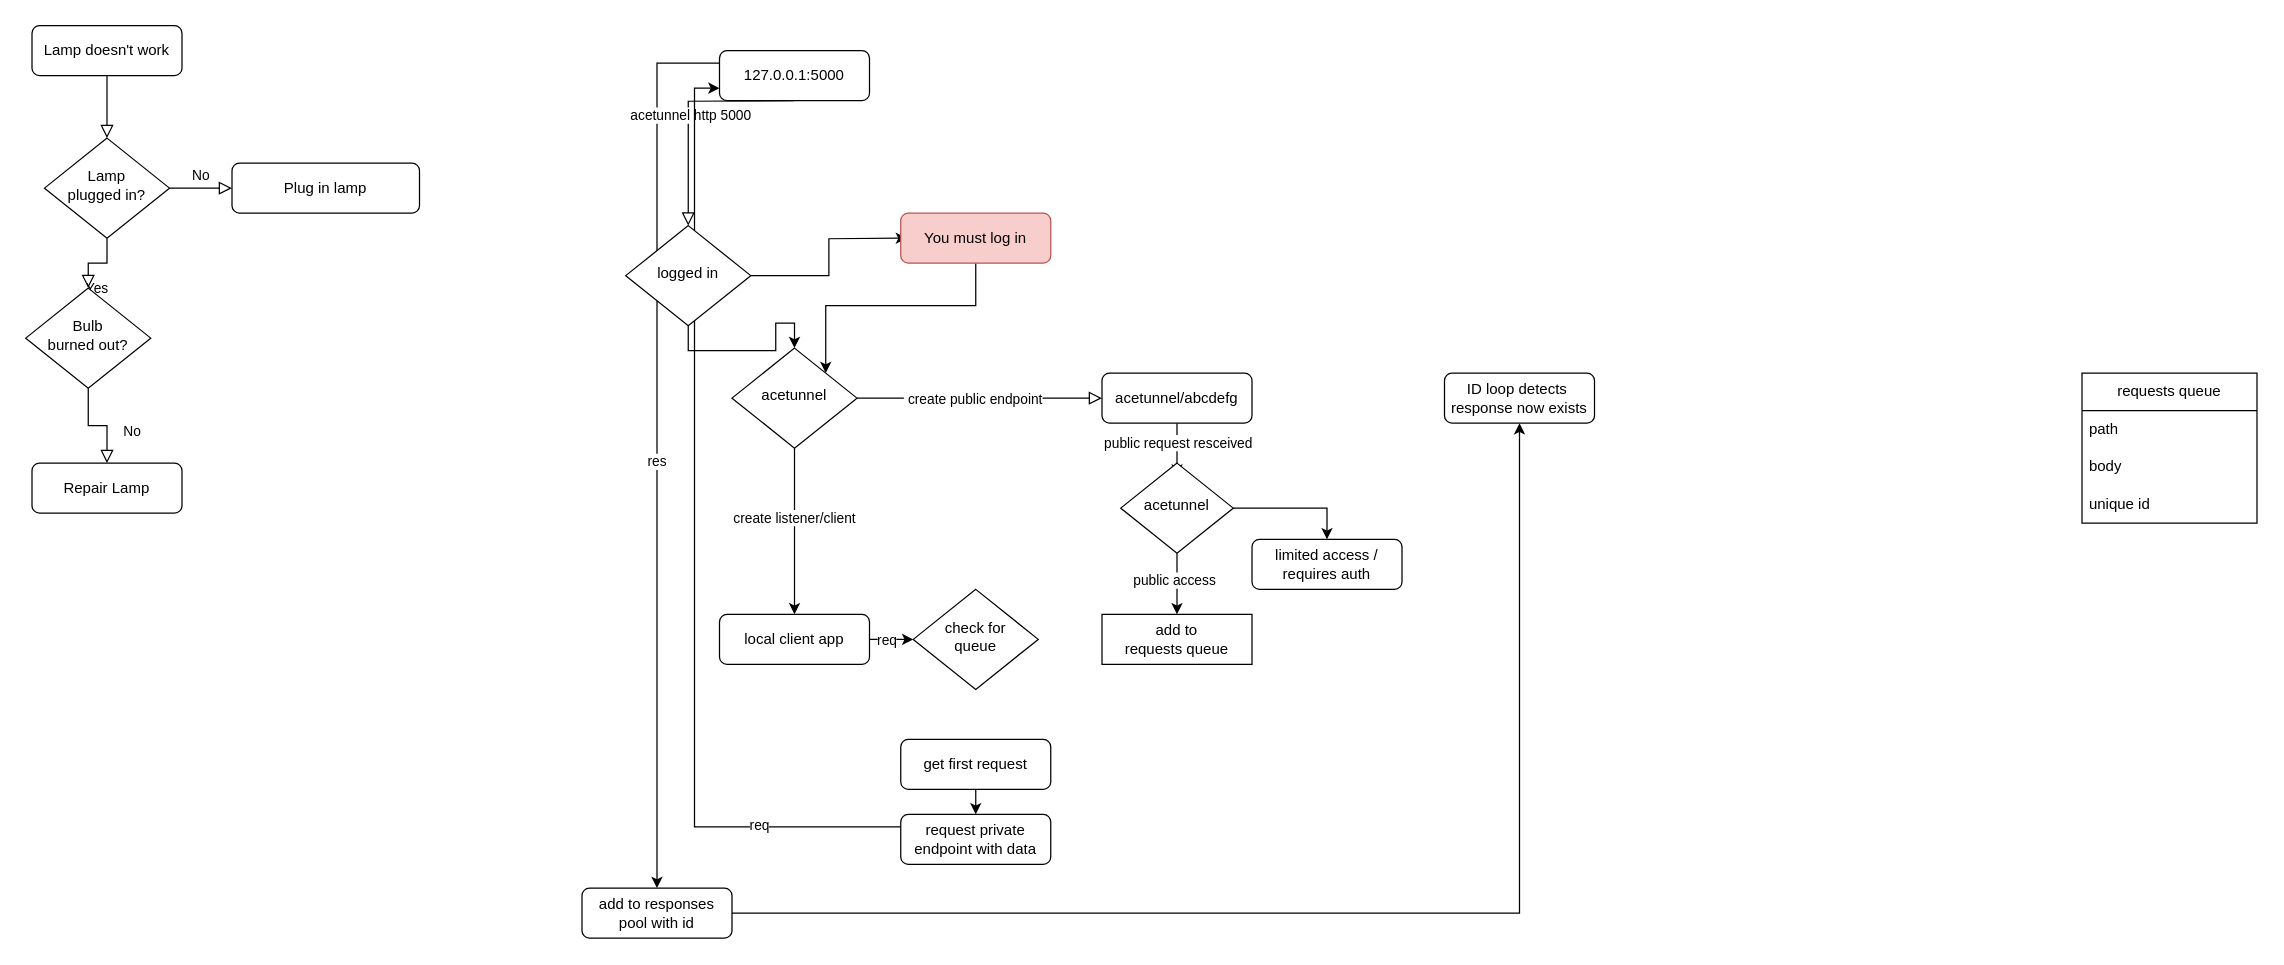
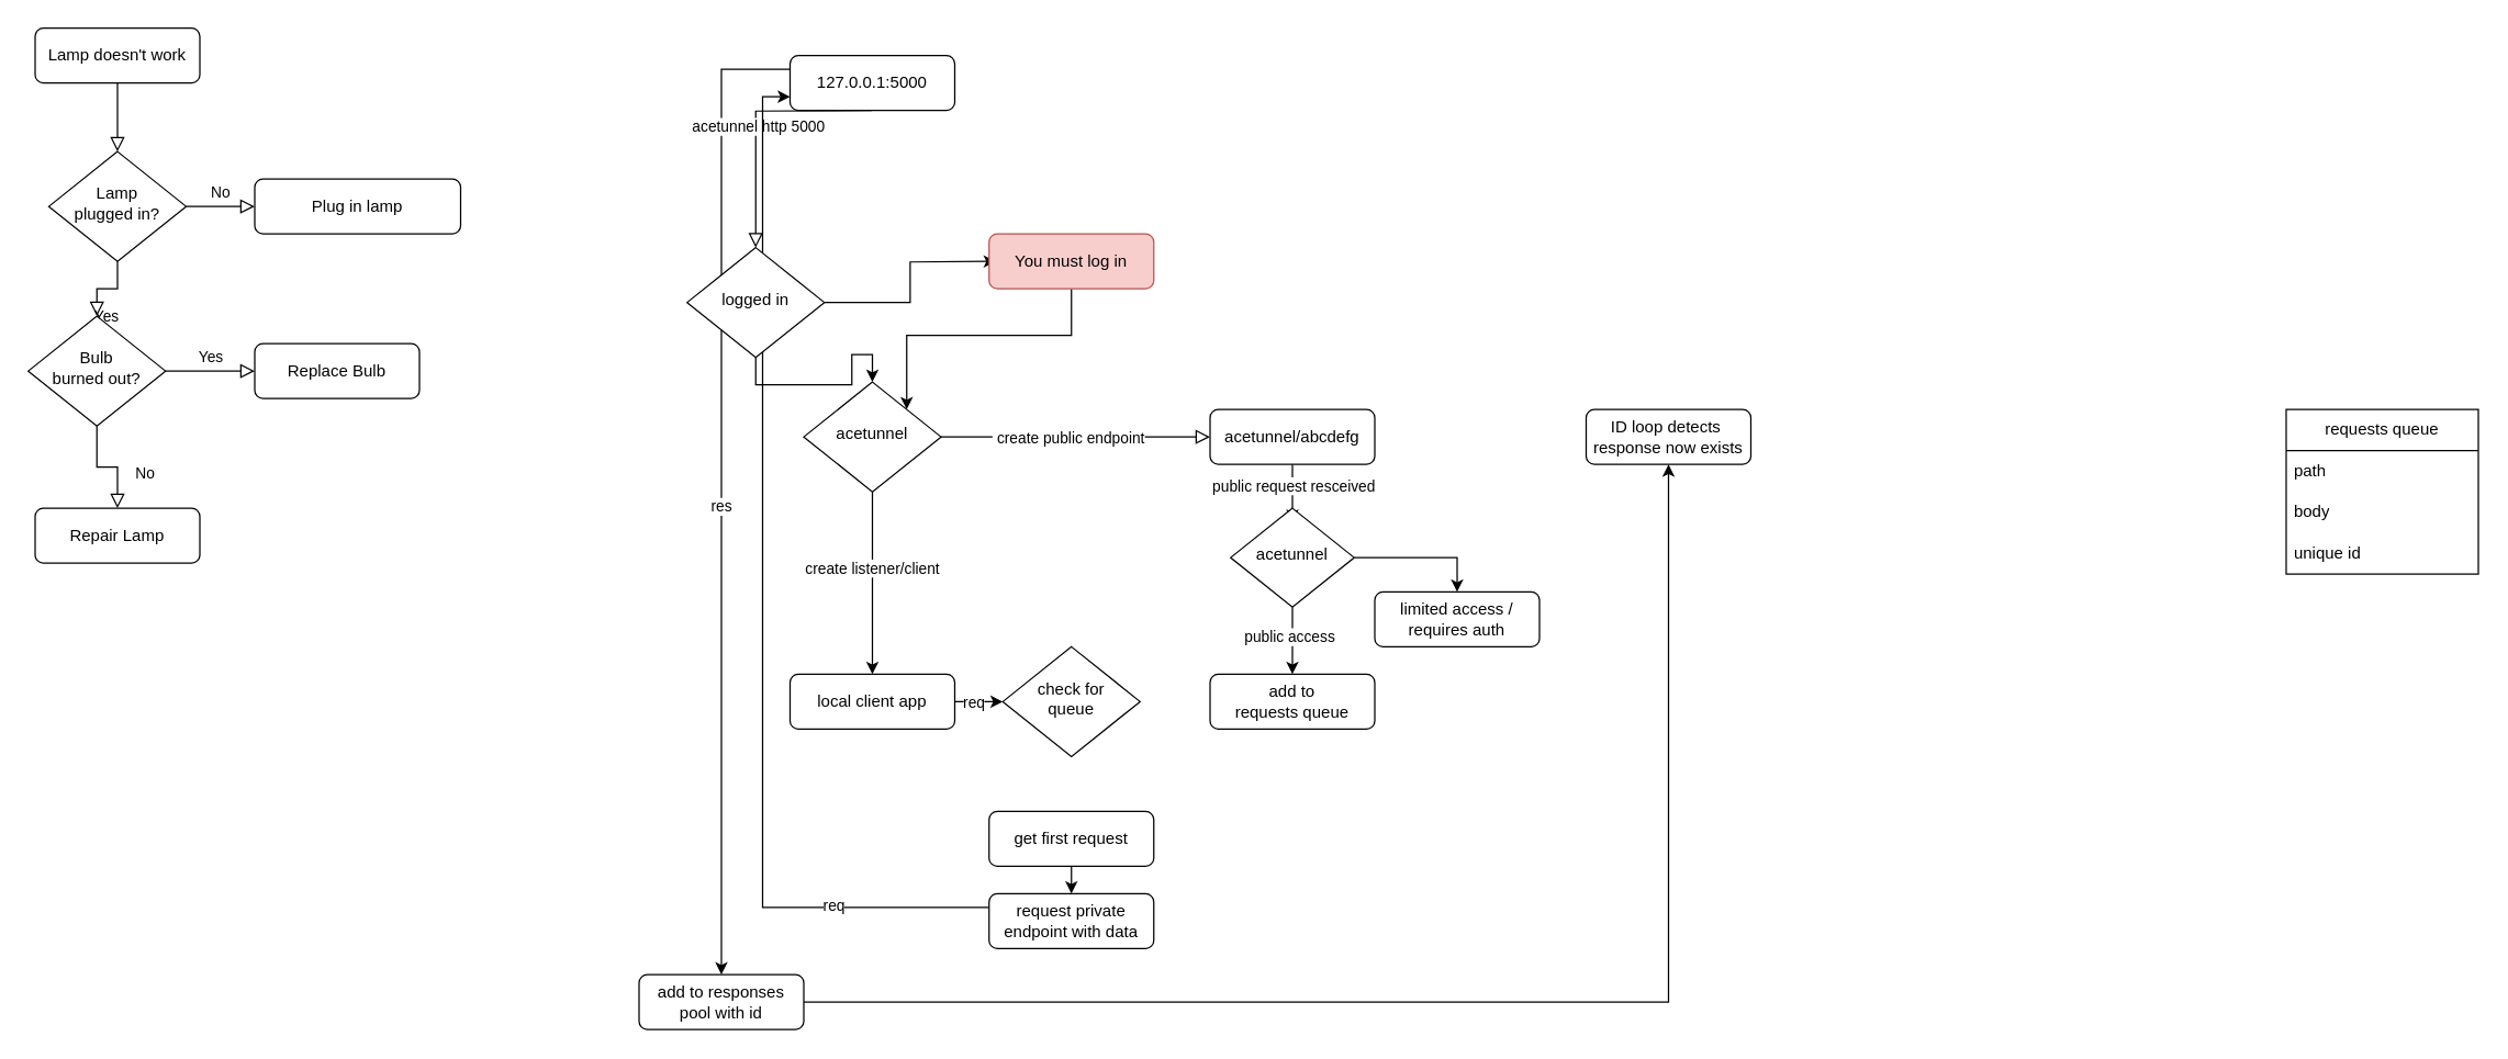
+ <mxCell id="9" value="Yes" style="edgeStyle=orthogonalEdgeStyle;rounded=0;html=1;jettySize=auto;orthogonalLoop=1;fontSize=11;endArrow=block;endFill=0;endSize=8;strokeWidth=1;shadow=0;labelBackgroundColor=none;" parent="1" source="10" target="12" edge="1"><mxGeometry y="10" relative="1" as="geometry"><mxPoint as="offset" /></mxGeometry></mxCell>
+ <mxCell id="12" value="Replace Bulb" style="rounded=1;whiteSpace=wrap;html=1;fontSize=12;glass=0;strokeWidth=1;shadow=0;" parent="1" vertex="1"><mxGeometry x="185" y="250" width="120" height="40" as="geometry" /></mxCell>
- <mxCell id="43" value="add to &lt;br&gt;requests queue" style="whiteSpace=wrap;html=1;fontSize=12;glass=0;strokeWidth=1;shadow=0;rounded=0;" parent="1" vertex="1"><mxGeometry x="881" y="491" width="120" height="40" as="geometry" /></mxCell>
+ <mxCell id="43" value="add to &lt;br&gt;requests queue" style="rounded=1;whiteSpace=wrap;html=1;fontSize=12;glass=0;strokeWidth=1;shadow=0;" parent="1" vertex="1"><mxGeometry x="881" y="491" width="120" height="40" as="geometry" /></mxCell>
